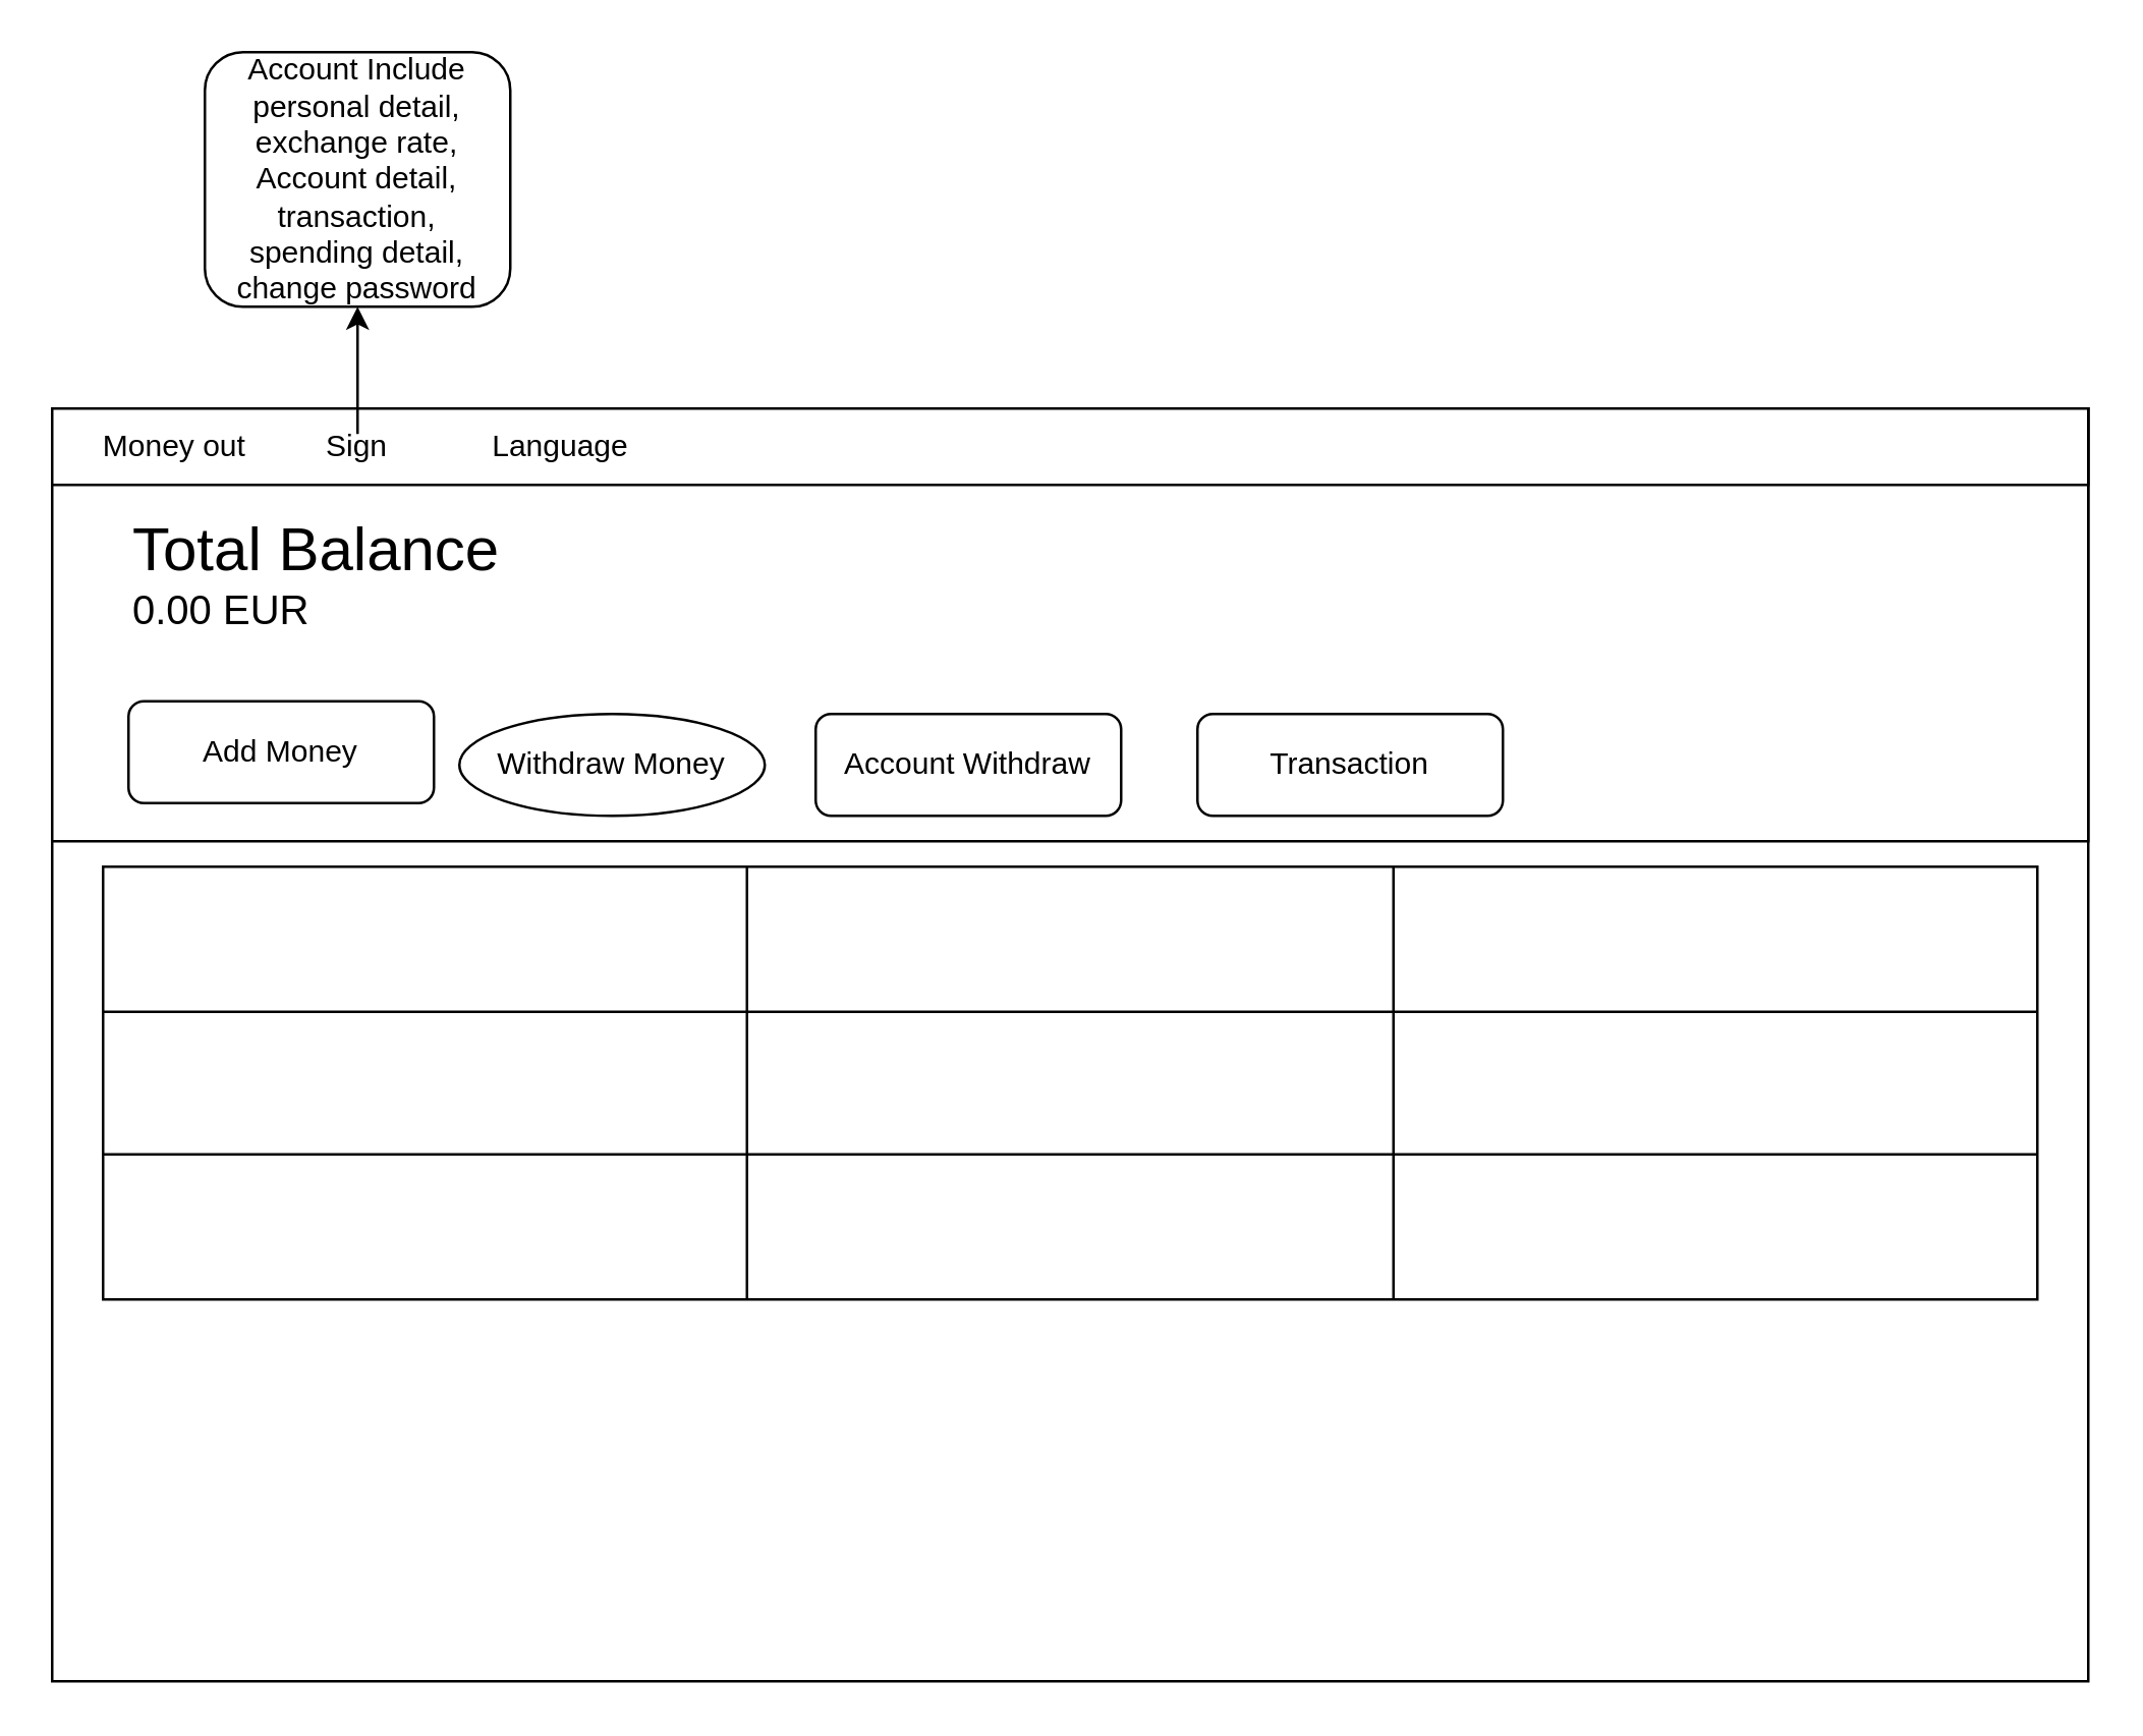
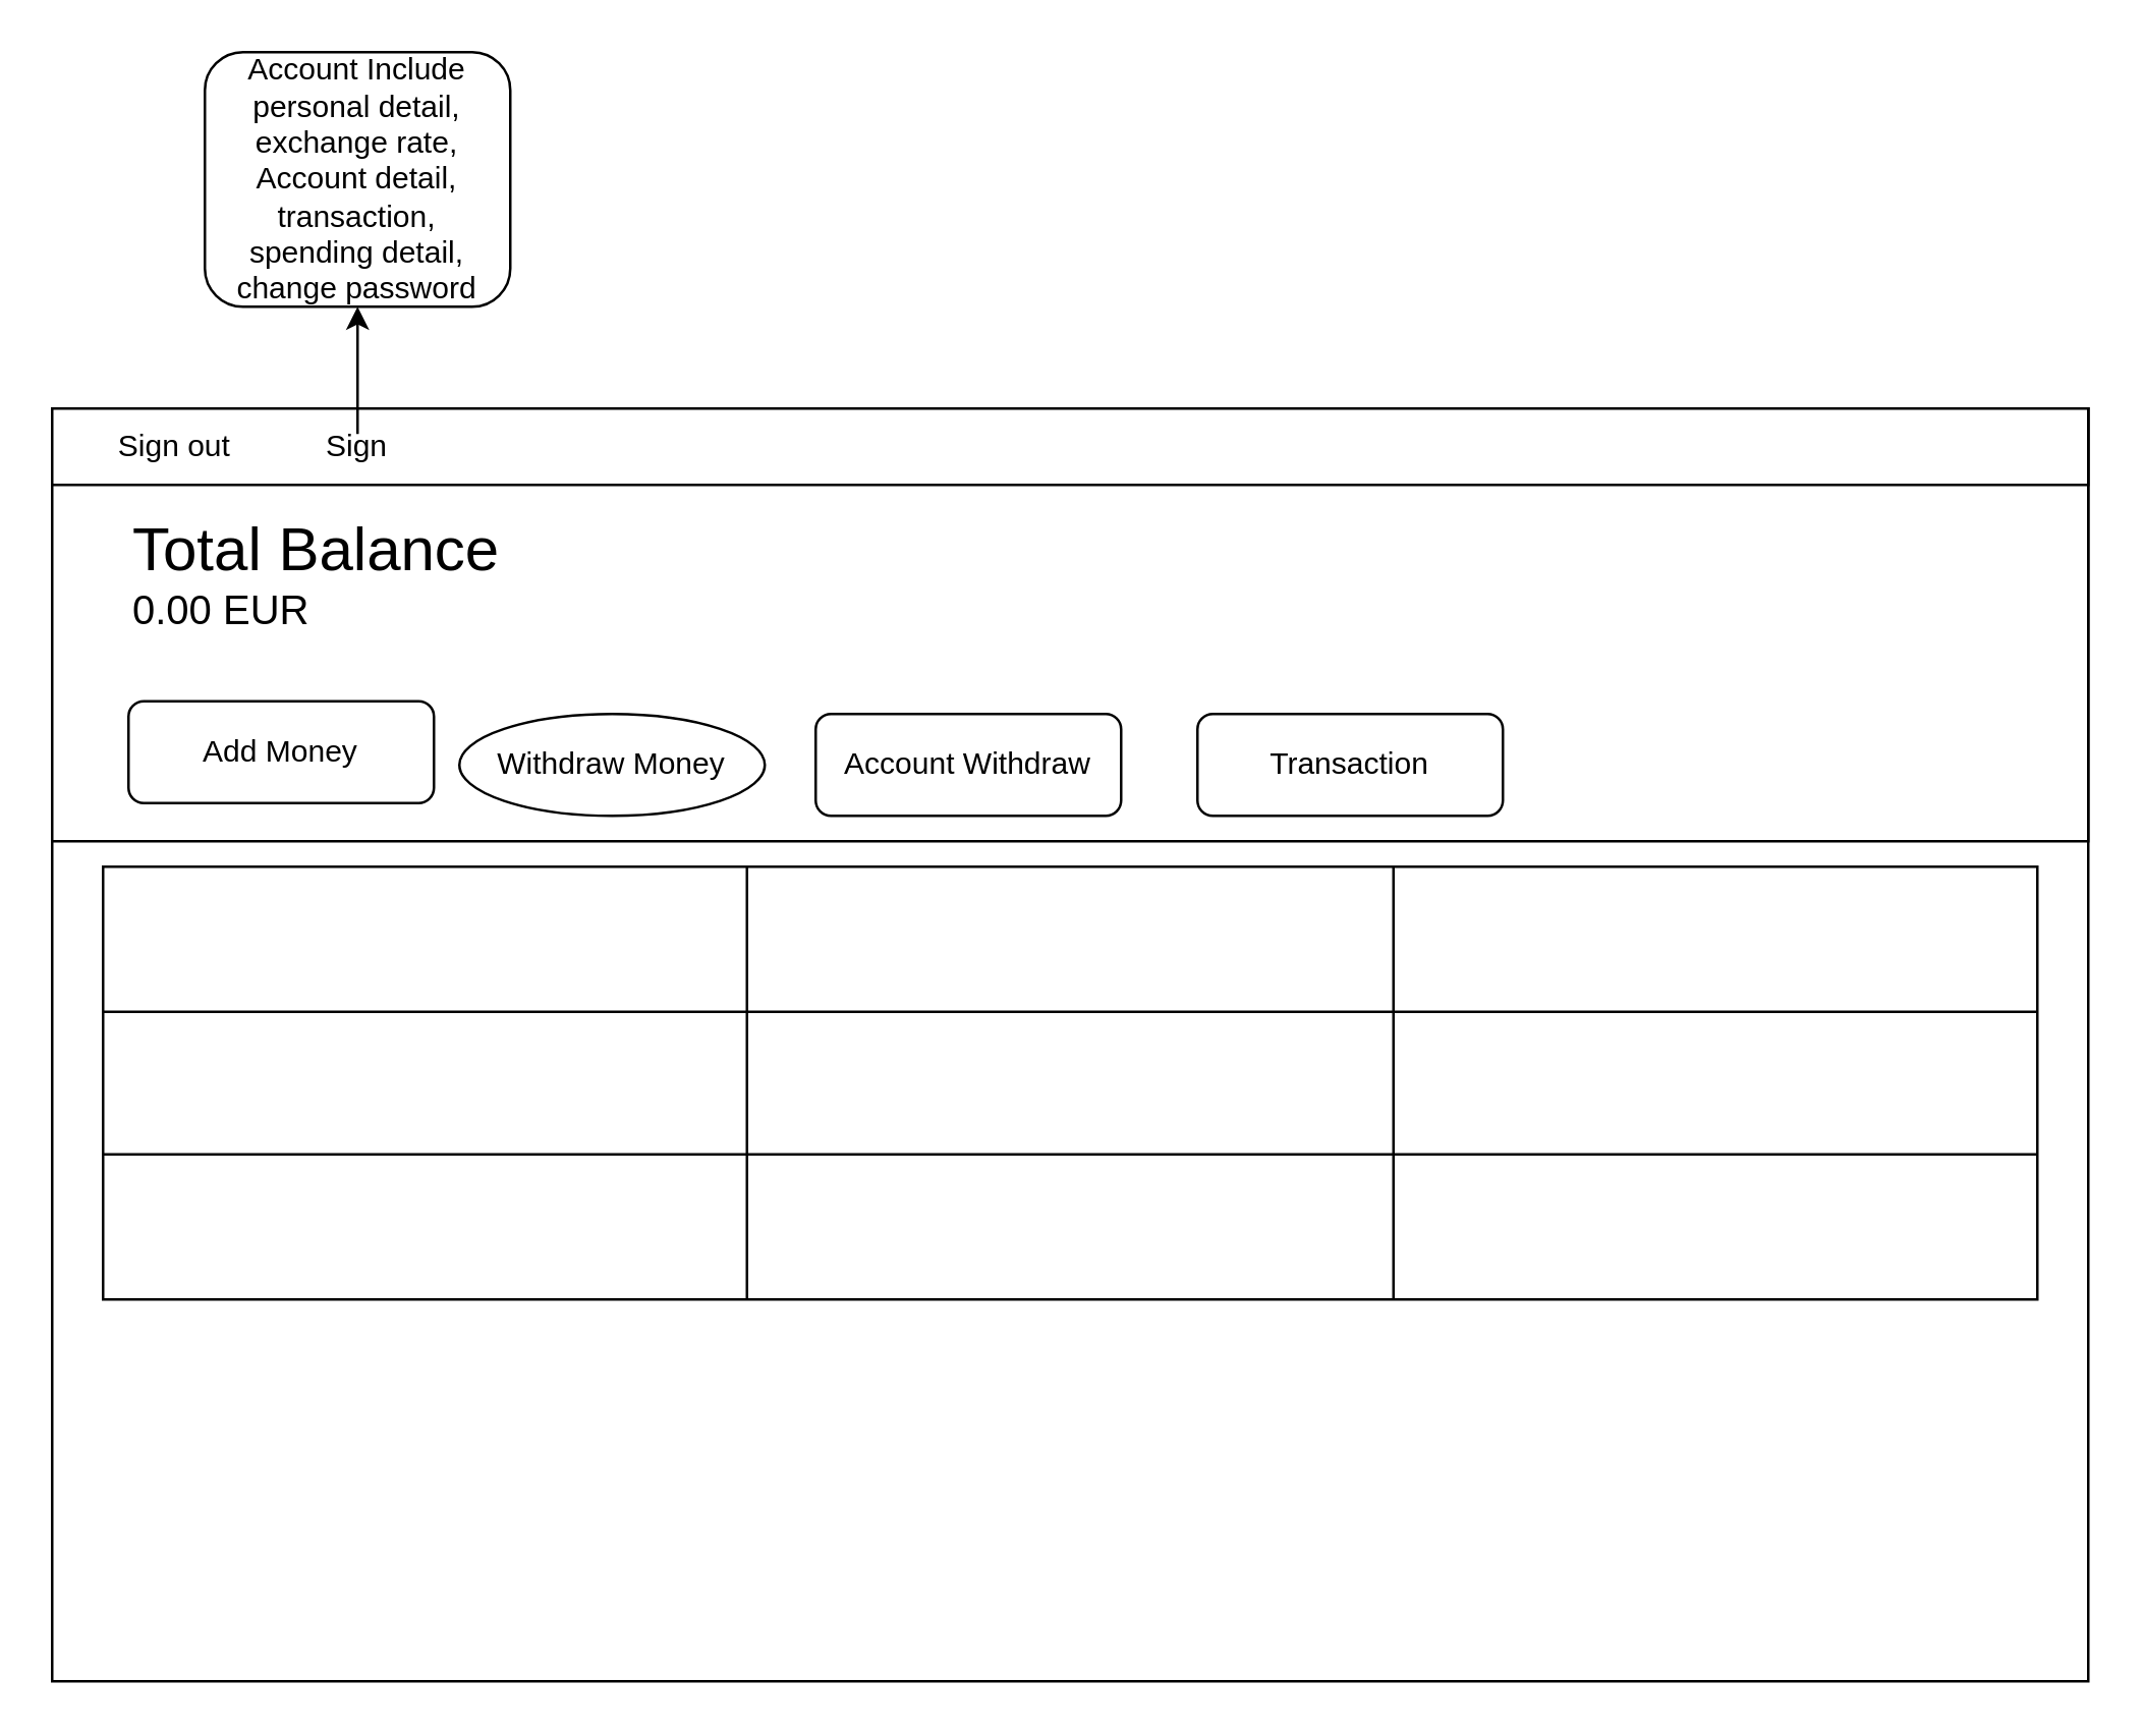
- <mxCell id="5" value="Money out&amp;nbsp;" style="text;html=1;align=center;verticalAlign=middle;whiteSpace=wrap;rounded=0;" parent="1" vertex="1"><mxGeometry x="30" y="160" width="80" height="30" as="geometry" /></mxCell>
+ <mxCell id="5" value="Sign out&amp;nbsp;" style="text;html=1;align=center;verticalAlign=middle;whiteSpace=wrap;rounded=0;" parent="1" vertex="1"><mxGeometry x="30" y="160" width="80" height="30" as="geometry" /></mxCell>
- <mxCell id="15" value="Language" style="text;html=1;align=center;verticalAlign=middle;whiteSpace=wrap;rounded=0;" parent="1" vertex="1"><mxGeometry x="180" y="160" width="80" height="30" as="geometry" /></mxCell>
